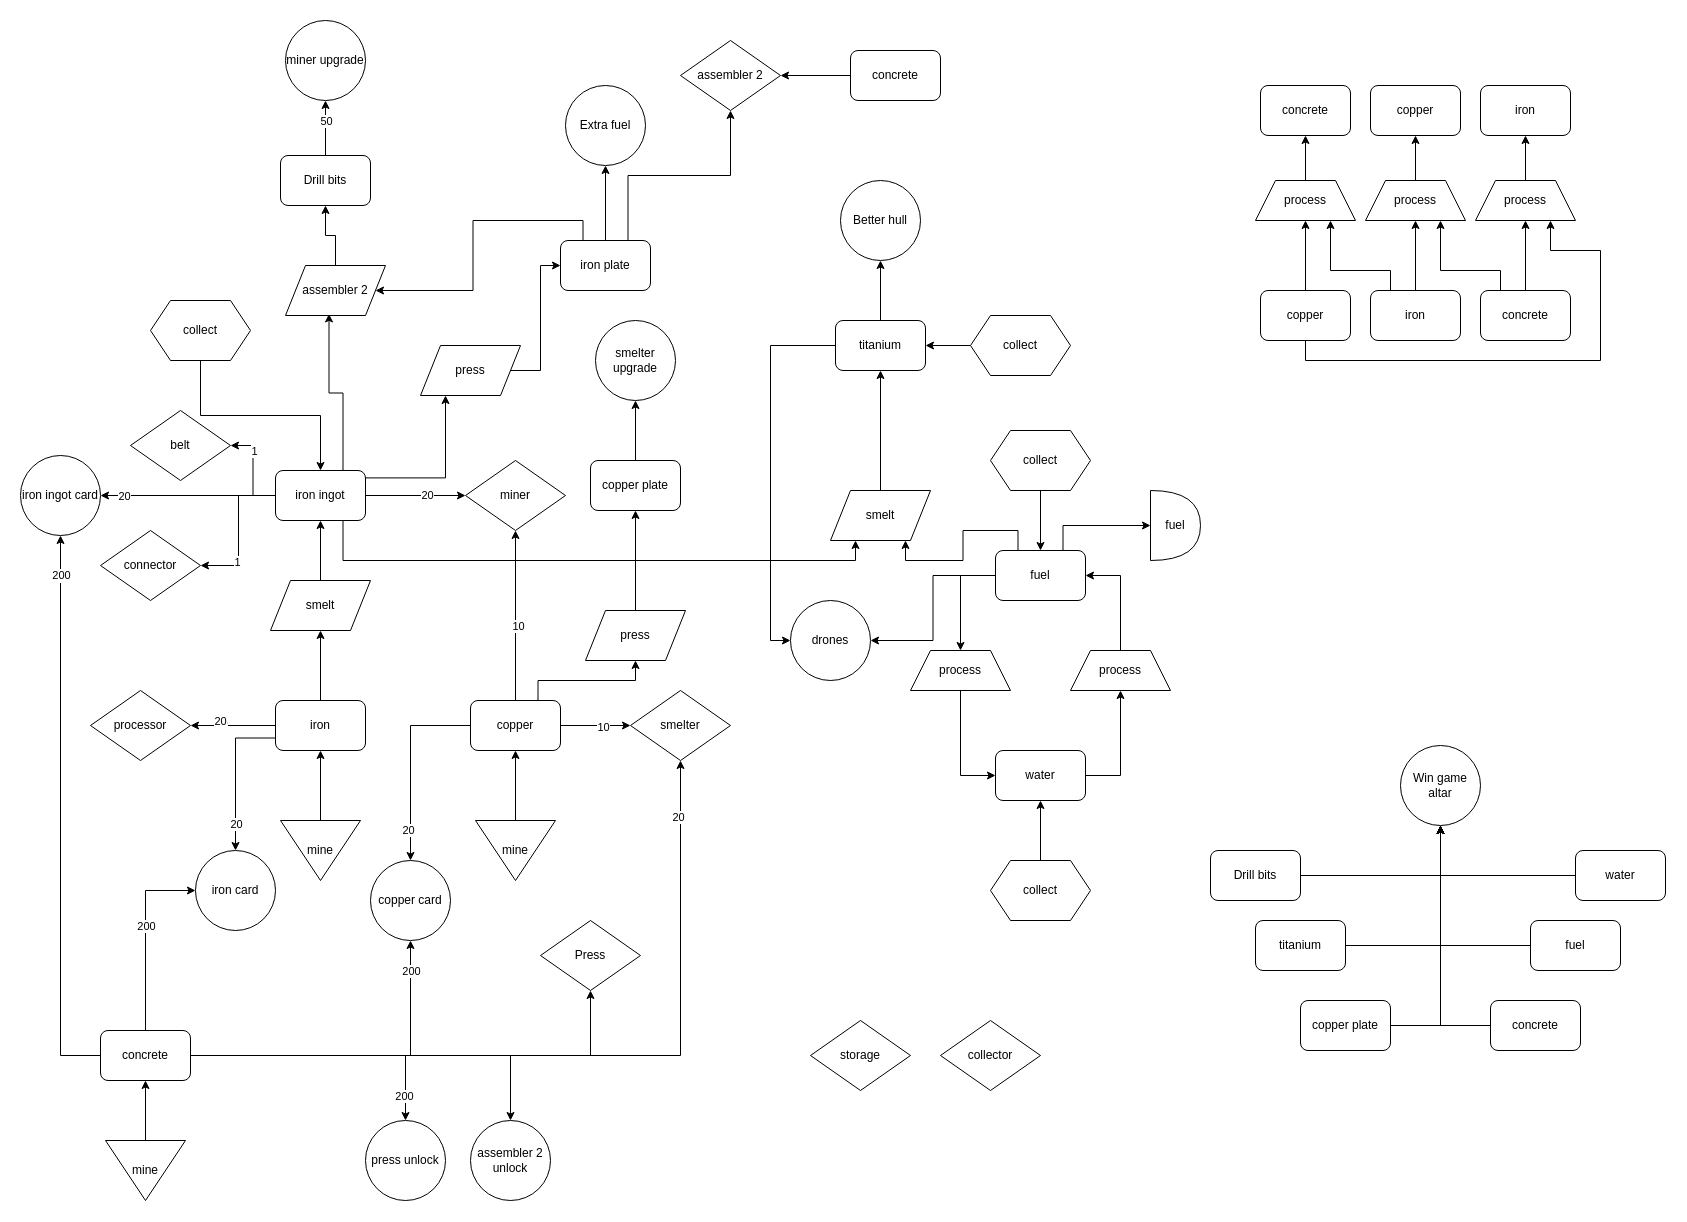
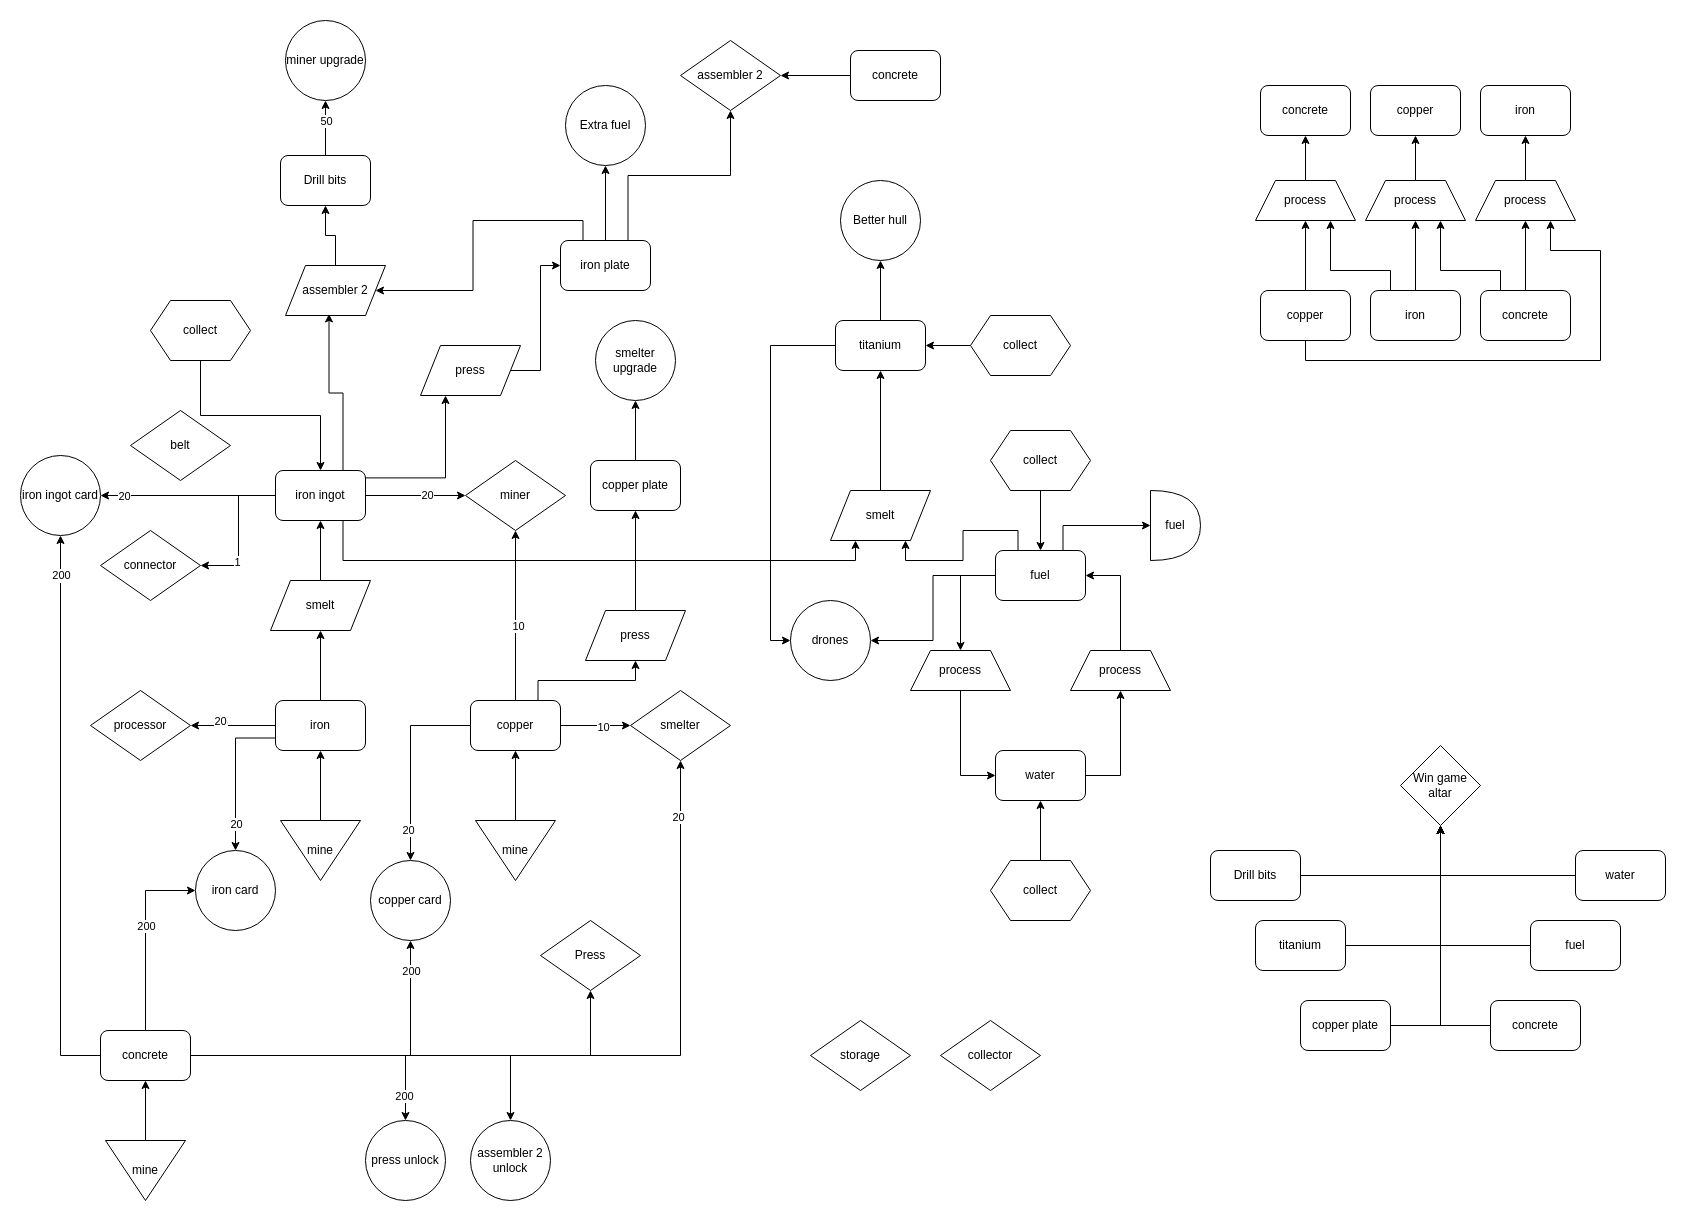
- <mxCell id="23" value="" style="edgeStyle=orthogonalEdgeStyle;rounded=0;orthogonalLoop=1;jettySize=auto;html=1;" parent="1" source="34" target="37" edge="1"><mxGeometry relative="1" as="geometry" /></mxCell>
- <mxCell id="24" value="1" style="edgeLabel;html=1;align=center;verticalAlign=middle;resizable=0;points=[];" parent="23" vertex="1" connectable="0"><mxGeometry x="0.403" y="-1" relative="1" as="geometry"><mxPoint as="offset" /></mxGeometry></mxCell>
- <mxCell id="91" value="Win game&lt;br&gt;altar" style="ellipse;whiteSpace=wrap;html=1;" parent="1" vertex="1"><mxGeometry x="1400" y="745" width="80" height="80" as="geometry" /></mxCell>
+ <mxCell id="91" value="Win game&lt;br&gt;altar" style="rhombus;whiteSpace=wrap;html=1;" parent="1" vertex="1"><mxGeometry x="1400" y="745" width="80" height="80" as="geometry" /></mxCell>
